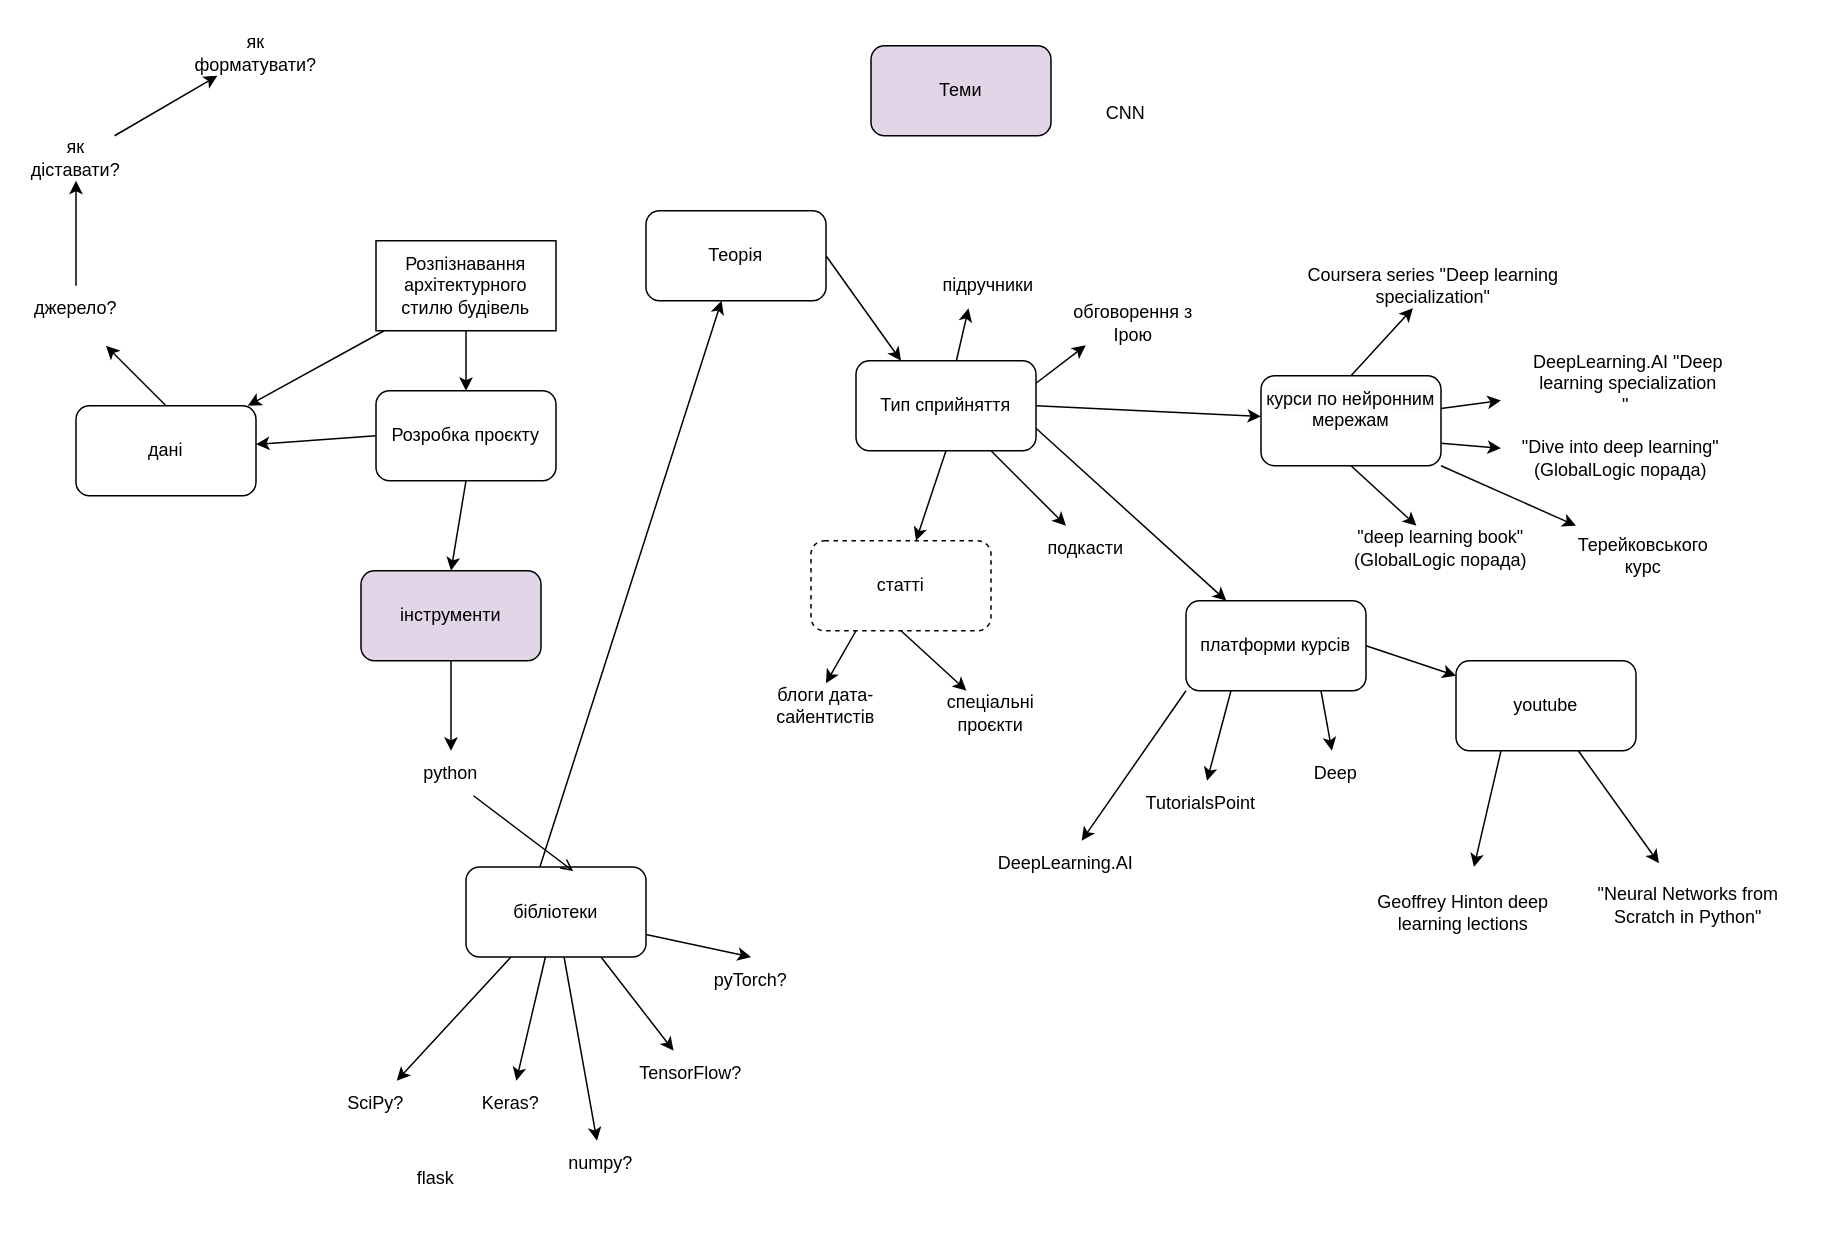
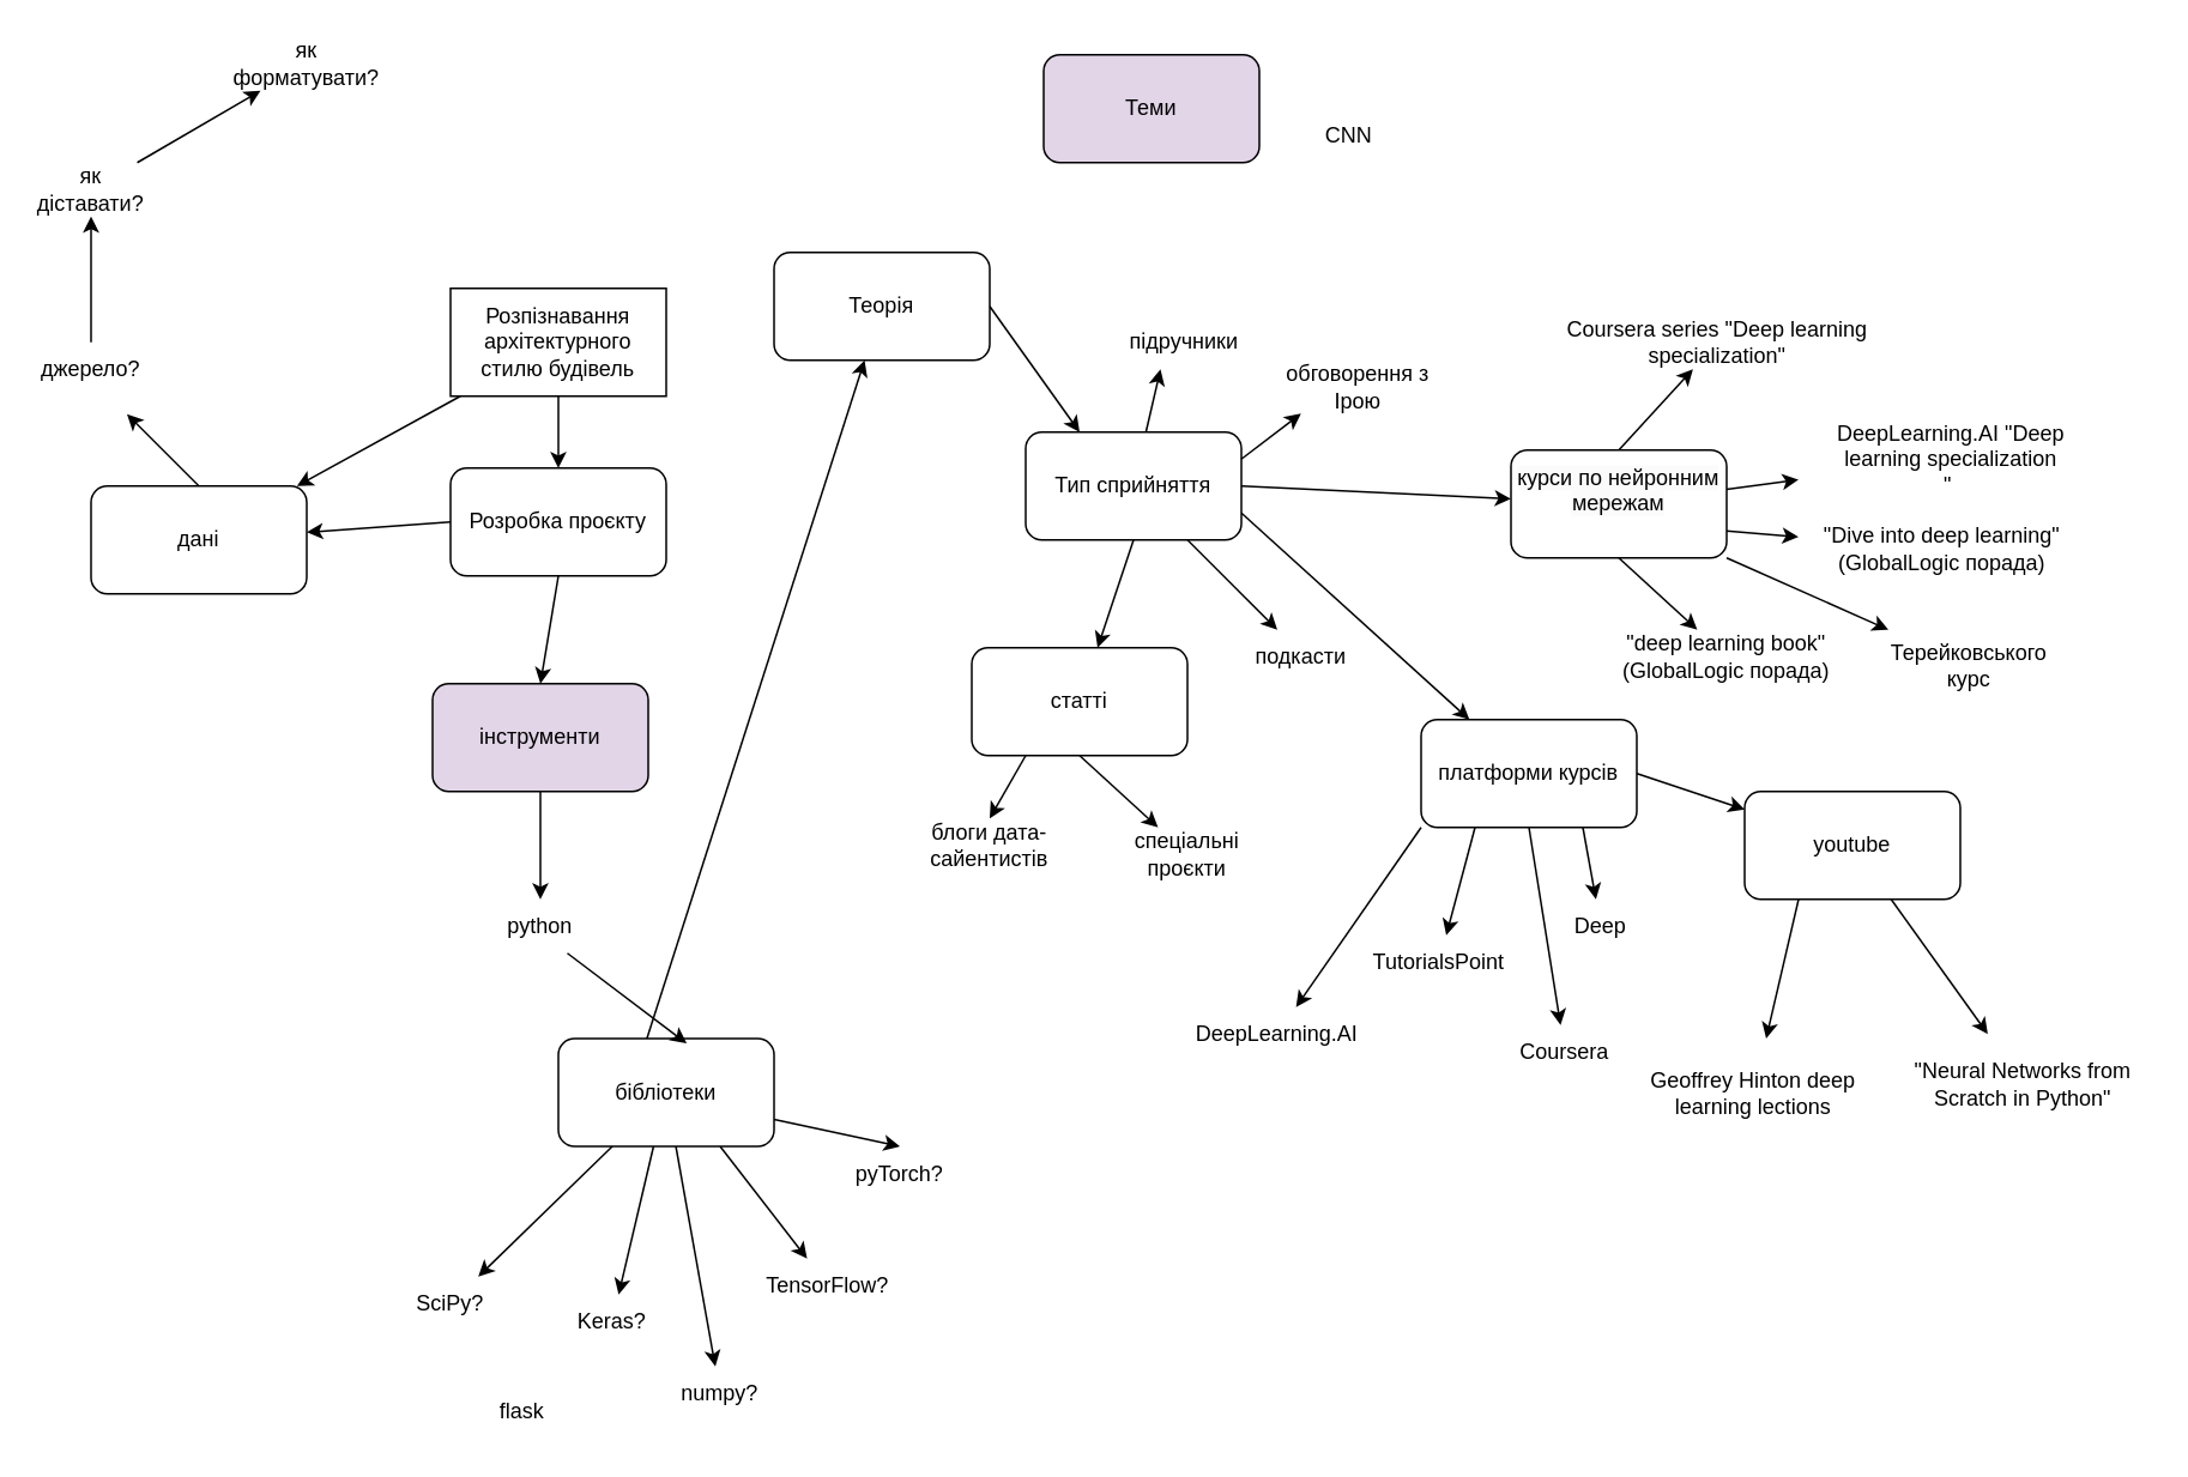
- <mxCell id="19" value="статті" style="rounded=1;whiteSpace=wrap;html=1;dashed=1;" vertex="1" parent="1"><mxGeometry x="540" y="360" width="120" height="60" as="geometry" /></mxCell>
+ <mxCell id="19" value="статті" style="rounded=1;whiteSpace=wrap;html=1;" vertex="1" parent="1"><mxGeometry x="540" y="360" width="120" height="60" as="geometry" /></mxCell>
+ <mxCell id="45" style="rounded=0;orthogonalLoop=1;jettySize=auto;html=1;exitX=0.5;exitY=1;exitDx=0;exitDy=0;" edge="1" parent="1" source="47" target="48"><mxGeometry relative="1" as="geometry" /></mxCell>
- <mxCell id="70" style="rounded=0;orthogonalLoop=1;jettySize=auto;html=1;exitX=0.75;exitY=1;exitDx=0;exitDy=0;entryX=0.595;entryY=0.045;entryDx=0;entryDy=0;entryPerimeter=0;endArrow=open;" edge="1" parent="1" source="69" target="68"><mxGeometry relative="1" as="geometry" /></mxCell>
+ <mxCell id="70" style="rounded=0;orthogonalLoop=1;jettySize=auto;html=1;exitX=0.75;exitY=1;exitDx=0;exitDy=0;entryX=0.595;entryY=0.045;entryDx=0;entryDy=0;entryPerimeter=0;" edge="1" parent="1" source="69" target="68"><mxGeometry relative="1" as="geometry" /></mxCell>
+ <mxCell id="48" value="Coursera" style="text;html=1;strokeColor=none;fillColor=none;align=center;verticalAlign=middle;whiteSpace=wrap;rounded=0;" vertex="1" parent="1"><mxGeometry x="840" y="570" width="60" height="30" as="geometry" /></mxCell>
- <mxCell id="74" value="SciPy?" style="text;html=1;strokeColor=none;fillColor=none;align=center;verticalAlign=middle;whiteSpace=wrap;rounded=0;" vertex="1" parent="1"><mxGeometry x="220" y="720" width="60" height="30" as="geometry" /></mxCell>
+ <mxCell id="74" value="SciPy?" style="text;html=1;strokeColor=none;fillColor=none;align=center;verticalAlign=middle;whiteSpace=wrap;rounded=0;" vertex="1" parent="1"><mxGeometry x="220" y="710" width="60" height="30" as="geometry" /></mxCell>
